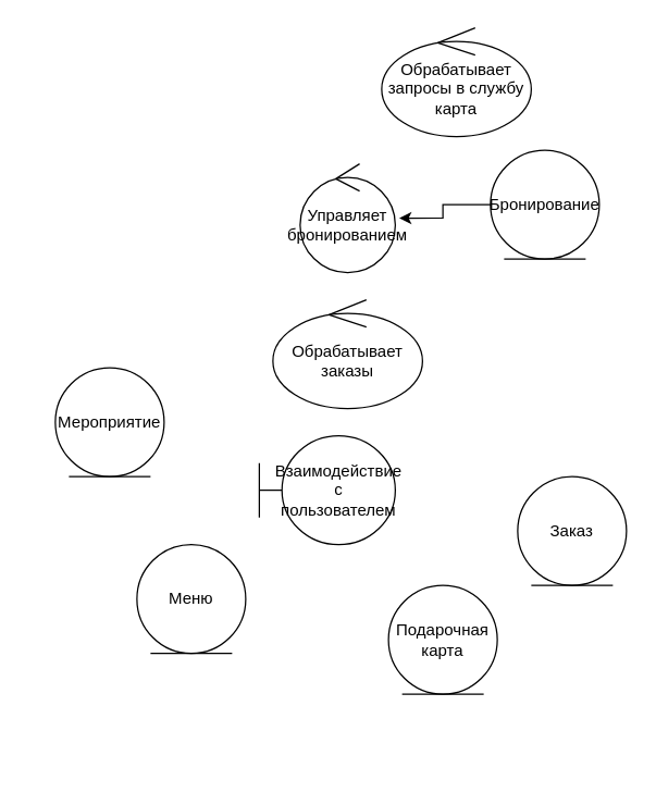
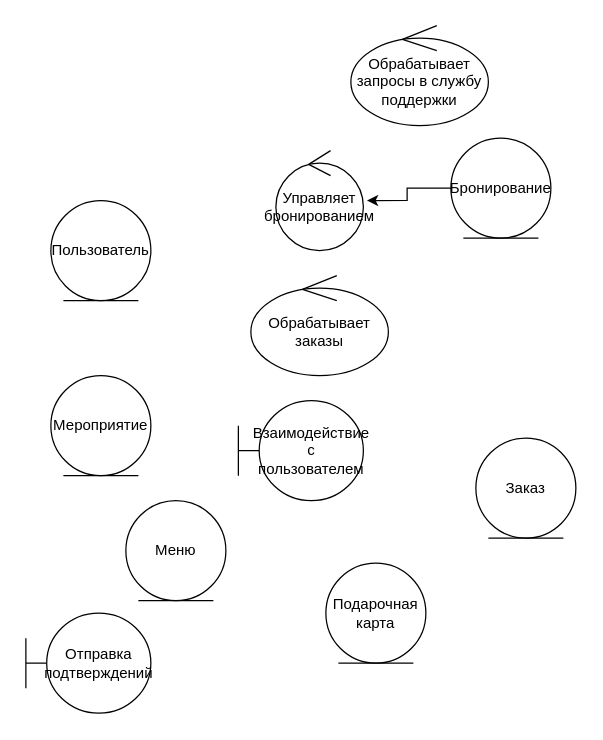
- <mxCell id="9" value="Обрабатывает запросы в службу карта" style="ellipse;shape=umlControl;whiteSpace=wrap;html=1;" vertex="1" parent="1"><mxGeometry x="280" y="20" width="110" height="80" as="geometry" /></mxCell>
+ <mxCell id="9" value="Обрабатывает запросы в службу поддержки" style="ellipse;shape=umlControl;whiteSpace=wrap;html=1;" vertex="1" parent="1"><mxGeometry x="280" y="20" width="110" height="80" as="geometry" /></mxCell>
+ <mxCell id="2" value="Пользователь" style="ellipse;shape=umlEntity;whiteSpace=wrap;html=1;" vertex="1" parent="1"><mxGeometry x="40" y="160" width="80" height="80" as="geometry" /></mxCell>
- <mxCell id="3" value="Мероприятие" style="ellipse;shape=umlEntity;whiteSpace=wrap;html=1;" vertex="1" parent="1"><mxGeometry x="40" y="270" width="80" height="80" as="geometry" /></mxCell>
+ <mxCell id="3" value="Мероприятие" style="ellipse;shape=umlEntity;whiteSpace=wrap;html=1;" vertex="1" parent="1"><mxGeometry x="40" y="300" width="80" height="80" as="geometry" /></mxCell>
- <mxCell id="6" value="Подарочная карта" style="ellipse;shape=umlEntity;whiteSpace=wrap;html=1;" vertex="1" parent="1"><mxGeometry x="285" y="430" width="80" height="80" as="geometry" /></mxCell>
+ <mxCell id="6" value="Подарочная карта" style="ellipse;shape=umlEntity;whiteSpace=wrap;html=1;" vertex="1" parent="1"><mxGeometry x="260" y="450" width="80" height="80" as="geometry" /></mxCell>
+ <mxCell id="11" value="Отправка подтверждений" style="shape=umlBoundary;whiteSpace=wrap;html=1;" vertex="1" parent="1"><mxGeometry x="20" y="490" width="100" height="80" as="geometry" /></mxCell>
